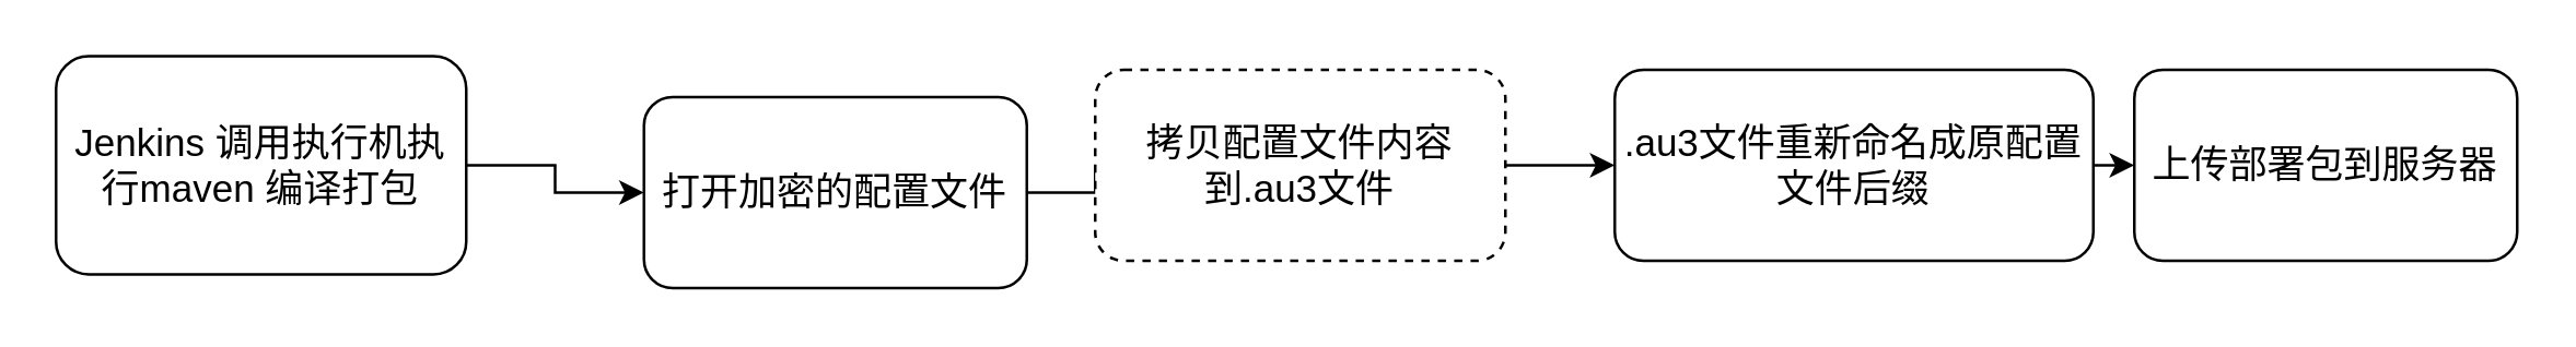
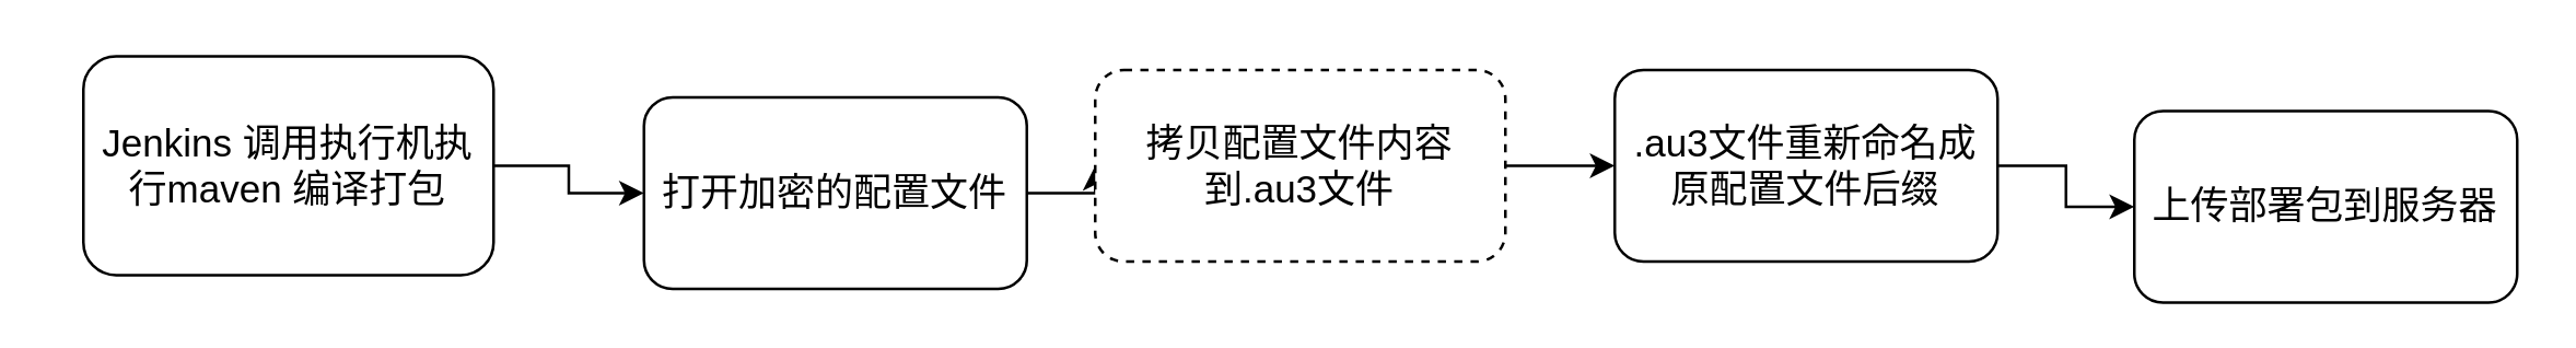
- <mxCell id="3" value="&lt;font style=&quot;font-size: 14px&quot;&gt;Jenkins&amp;nbsp;调用执行机执&lt;br&gt;行maven&amp;nbsp;编译打包&lt;/font&gt;" style="rounded=1;whiteSpace=wrap;html=1;" vertex="1" parent="1"><mxGeometry x="20" y="20" width="150" height="80" as="geometry" /></mxCell>
+ <mxCell id="3" value="&lt;font style=&quot;font-size: 14px&quot;&gt;Jenkins&amp;nbsp;调用执行机执&lt;br&gt;行maven&amp;nbsp;编译打包&lt;/font&gt;" style="rounded=1;whiteSpace=wrap;html=1;" vertex="1" parent="1"><mxGeometry x="30" y="20" width="150" height="80" as="geometry" /></mxCell>
- <mxCell id="9" value="&lt;span style=&quot;font-size: 14px&quot;&gt;.au3文件重新命名成原配置文件后缀&lt;/span&gt;" style="rounded=1;whiteSpace=wrap;html=1;" vertex="1" parent="1"><mxGeometry x="590" y="25" width="175" height="70" as="geometry" /></mxCell>
+ <mxCell id="9" value="&lt;span style=&quot;font-size: 14px&quot;&gt;.au3文件重新命名成原配置文件后缀&lt;/span&gt;" style="rounded=1;whiteSpace=wrap;html=1;" vertex="1" parent="1"><mxGeometry x="590" y="25" width="140" height="70" as="geometry" /></mxCell>
- <mxCell id="10" value="&lt;span style=&quot;font-size: 14px&quot;&gt;上传部署包到服务器&lt;/span&gt;" style="rounded=1;whiteSpace=wrap;html=1;" vertex="1" parent="1"><mxGeometry x="780" y="25" width="140" height="70" as="geometry" /></mxCell>
+ <mxCell id="10" value="&lt;span style=&quot;font-size: 14px&quot;&gt;上传部署包到服务器&lt;/span&gt;" style="rounded=1;whiteSpace=wrap;html=1;" vertex="1" parent="1"><mxGeometry x="780" y="40" width="140" height="70" as="geometry" /></mxCell>
- <mxCell id="4" style="edgeStyle=orthogonalEdgeStyle;rounded=0;orthogonalLoop=1;jettySize=auto;html=1;exitX=1;exitY=0.5;exitDx=0;exitDy=0;entryX=0;entryY=0.5;entryDx=0;entryDy=0;endArrow=none;" edge="1" parent="1" source="5" target="7"><mxGeometry relative="1" as="geometry" /></mxCell>
+ <mxCell id="4" style="edgeStyle=orthogonalEdgeStyle;rounded=0;orthogonalLoop=1;jettySize=auto;html=1;exitX=1;exitY=0.5;exitDx=0;exitDy=0;entryX=0;entryY=0.5;entryDx=0;entryDy=0;" edge="1" parent="1" source="5" target="7"><mxGeometry relative="1" as="geometry" /></mxCell>
